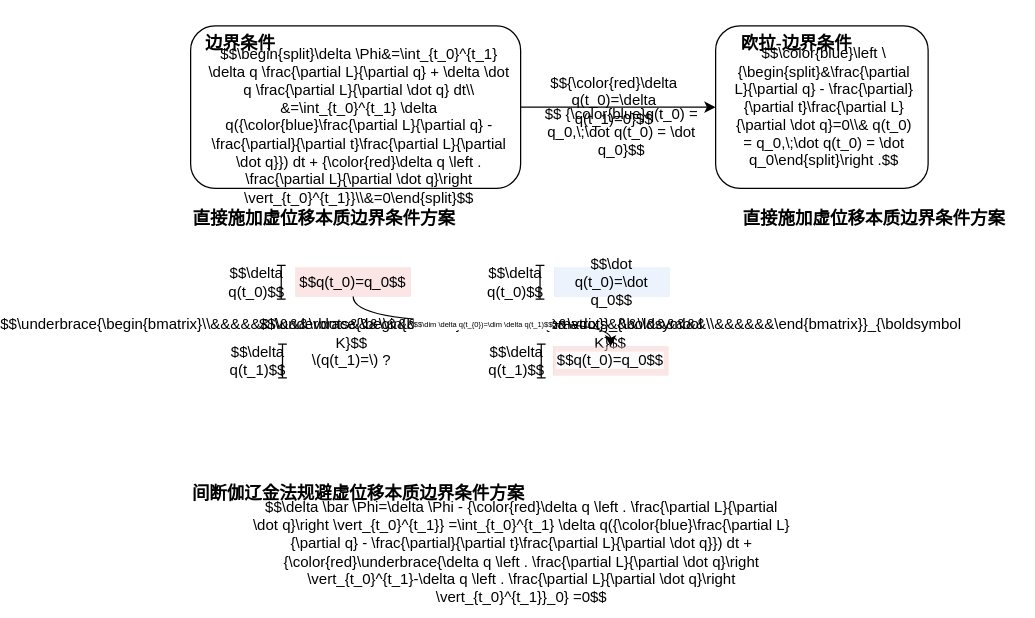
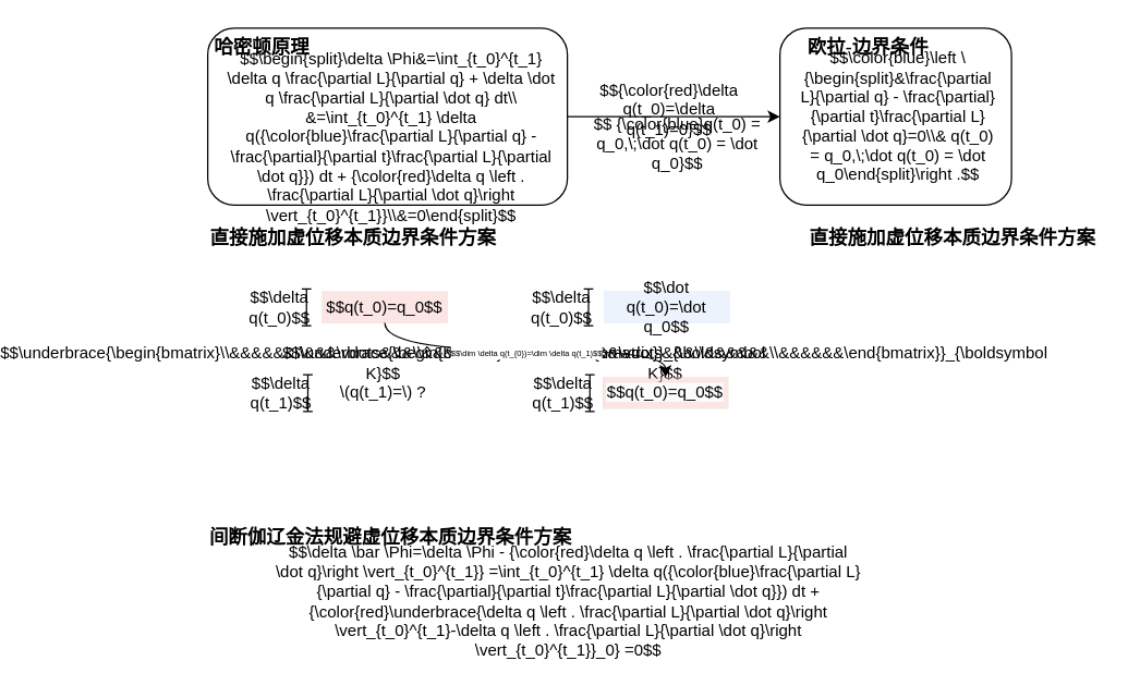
- <mxCell id="6" value="边界条件" style="text;html=1;align=center;verticalAlign=middle;whiteSpace=wrap;rounded=0;fontFamily=楷体_GB2312;fontStyle=1;fontSize=14;" vertex="1" parent="1"><mxGeometry x="20.5" y="20" width="80" height="30" as="geometry" /></mxCell>
+ <mxCell id="6" value="哈密顿原理" style="text;html=1;align=center;verticalAlign=middle;whiteSpace=wrap;rounded=0;fontFamily=楷体_GB2312;fontStyle=1;fontSize=14;" vertex="1" parent="1"><mxGeometry x="20.5" y="20" width="80" height="30" as="geometry" /></mxCell>
